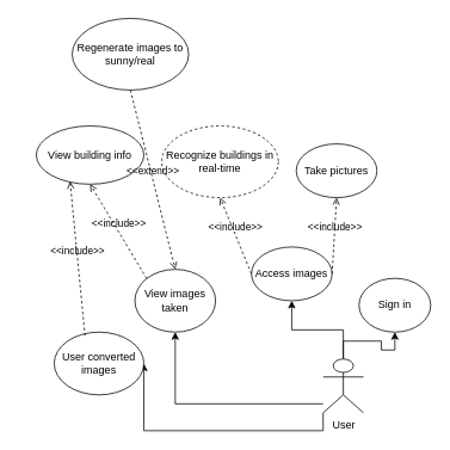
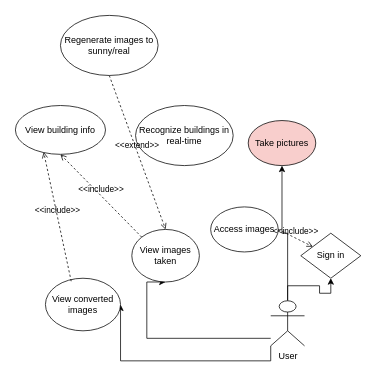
- <mxCell id="15" value="View building info" style="ellipse;whiteSpace=wrap;html=1;" vertex="1" parent="1"><mxGeometry x="40" y="140" width="120" height="65" as="geometry" /></mxCell>
+ <mxCell id="15" value="View building info" style="ellipse;whiteSpace=wrap;html=1;" vertex="1" parent="1"><mxGeometry x="20" y="140" width="120" height="65" as="geometry" /></mxCell>
- <mxCell id="12" value="Recognize buildings in real-time" style="ellipse;whiteSpace=wrap;html=1;dashed=1;" vertex="1" parent="1"><mxGeometry x="180" y="140" width="130" height="80" as="geometry" /></mxCell>
+ <mxCell id="12" value="Recognize buildings in real-time" style="ellipse;whiteSpace=wrap;html=1;" vertex="1" parent="1"><mxGeometry x="180" y="140" width="130" height="80" as="geometry" /></mxCell>
- <mxCell id="11" value="Take pictures" style="ellipse;whiteSpace=wrap;html=1;" vertex="1" parent="1"><mxGeometry x="330" y="160" width="90" height="60" as="geometry" /></mxCell>
+ <mxCell id="11" value="Take pictures" style="ellipse;whiteSpace=wrap;html=1;fillColor=#f8cecc;" vertex="1" parent="1"><mxGeometry x="330" y="160" width="90" height="60" as="geometry" /></mxCell>
- <mxCell id="13" value="&amp;lt;&amp;lt;include&amp;gt;&amp;gt;" style="html=1;verticalAlign=bottom;labelBackgroundColor=none;endArrow=open;endFill=0;dashed=1;rounded=0;exitX=0;exitY=0.5;exitDx=0;exitDy=0;entryX=0.5;entryY=1;entryDx=0;entryDy=0;" edge="1" parent="1" source="10" target="12"><mxGeometry width="160" relative="1" as="geometry"><mxPoint x="250" y="130" as="sourcePoint" /><mxPoint x="410" y="130" as="targetPoint" /></mxGeometry></mxCell>
- <mxCell id="14" value="&amp;lt;&amp;lt;include&amp;gt;&amp;gt;" style="html=1;verticalAlign=bottom;labelBackgroundColor=none;endArrow=open;endFill=0;dashed=1;rounded=0;exitX=1;exitY=0.5;exitDx=0;exitDy=0;entryX=0.5;entryY=1;entryDx=0;entryDy=0;" edge="1" parent="1" source="10" target="11"><mxGeometry width="160" relative="1" as="geometry"><mxPoint x="445" y="300" as="sourcePoint" /><mxPoint x="390" y="215" as="targetPoint" /></mxGeometry></mxCell>
+ <mxCell id="14" value="&amp;lt;&amp;lt;include&amp;gt;&amp;gt;" style="html=1;verticalAlign=bottom;labelBackgroundColor=none;endArrow=open;endFill=0;dashed=1;rounded=0;exitX=1;exitY=0.5;exitDx=0;exitDy=0;" edge="1" parent="1" source="10" target="7"><mxGeometry width="160" relative="1" as="geometry"><mxPoint x="445" y="300" as="sourcePoint" /><mxPoint x="390" y="215" as="targetPoint" /></mxGeometry></mxCell>
- <mxCell id="8" value="View images taken" style="ellipse;whiteSpace=wrap;html=1;" vertex="1" parent="1"><mxGeometry x="150" y="300" width="90" height="70" as="geometry" /></mxCell>
+ <mxCell id="8" value="View images taken" style="ellipse;whiteSpace=wrap;html=1;" vertex="1" parent="1"><mxGeometry x="175" y="305" width="90" height="70" as="geometry" /></mxCell>
- <mxCell id="7" value="Sign in" style="ellipse;whiteSpace=wrap;html=1;" vertex="1" parent="1"><mxGeometry x="400" y="310" width="80" height="60" as="geometry" /></mxCell>
+ <mxCell id="7" value="Sign in" style="rhombus;whiteSpace=wrap;html=1;" vertex="1" parent="1"><mxGeometry x="400" y="310" width="80" height="60" as="geometry" /></mxCell>
- <mxCell id="5" style="edgeStyle=orthogonalEdgeStyle;rounded=0;orthogonalLoop=1;jettySize=auto;html=1;entryX=0.5;entryY=1;entryDx=0;entryDy=0;" edge="1" parent="1" source="6" target="10"><mxGeometry relative="1" as="geometry" /></mxCell>
+ <mxCell id="5" style="edgeStyle=orthogonalEdgeStyle;rounded=0;orthogonalLoop=1;jettySize=auto;html=1;" edge="1" parent="1" source="6" target="11"><mxGeometry relative="1" as="geometry" /></mxCell>
- <mxCell id="9" value="User converted images" style="ellipse;whiteSpace=wrap;html=1;" vertex="1" parent="1"><mxGeometry x="60" y="370" width="100" height="70" as="geometry" /></mxCell>
+ <mxCell id="9" value="View converted images" style="ellipse;whiteSpace=wrap;html=1;" vertex="1" parent="1"><mxGeometry x="60" y="370" width="100" height="70" as="geometry" /></mxCell>
